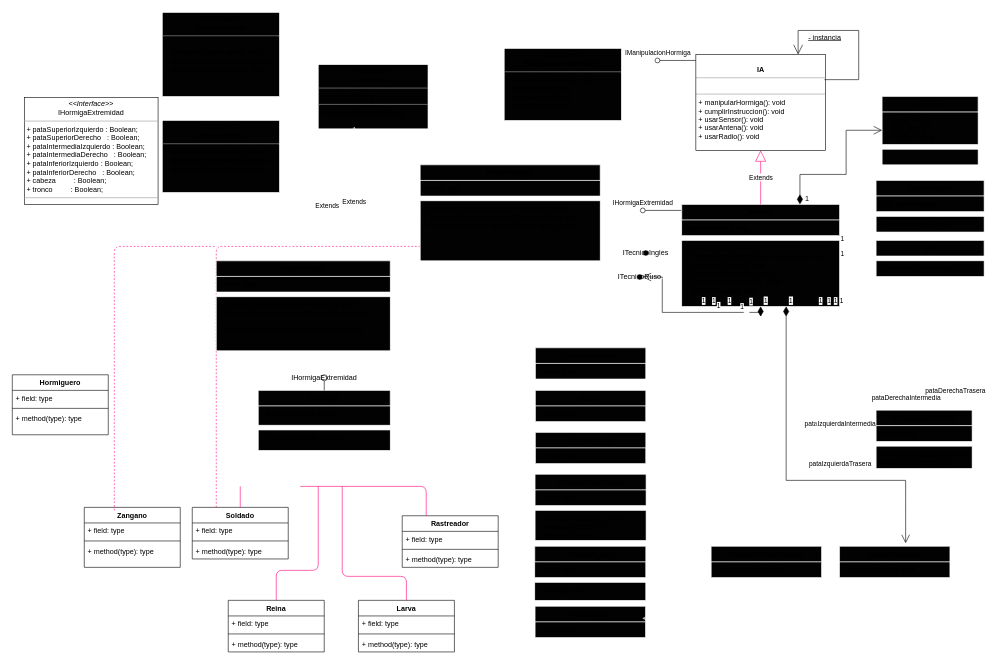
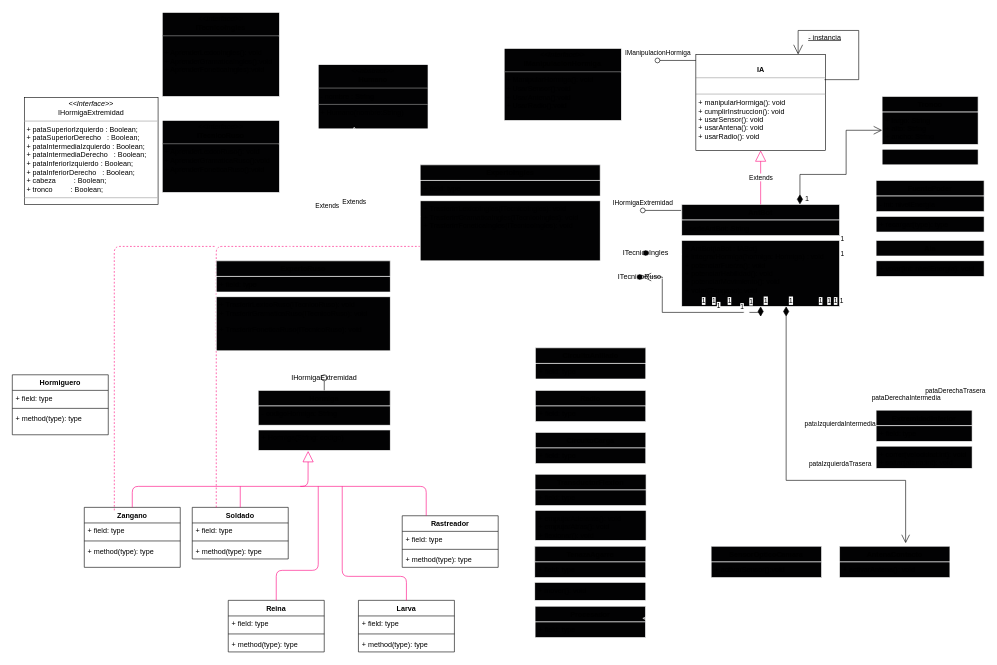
+ <mxCell id="26" value="" style="endArrow=block;endSize=16;endFill=0;html=1;strokeColor=#FF0080;exitX=0.5;exitY=0;exitDx=0;exitDy=0;entryX=0.378;entryY=1.031;entryDx=0;entryDy=0;entryPerimeter=0;" parent="1" source="6" target="5" edge="1"><mxGeometry width="160" relative="1" as="geometry"><mxPoint x="260" y="790" as="sourcePoint" /><mxPoint x="540" y="810" as="targetPoint" /><Array as="points"><mxPoint x="220" y="810" /><mxPoint x="513" y="810" /></Array></mxGeometry></mxCell>
